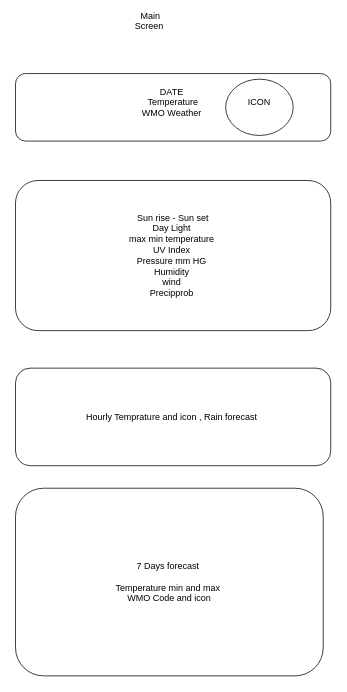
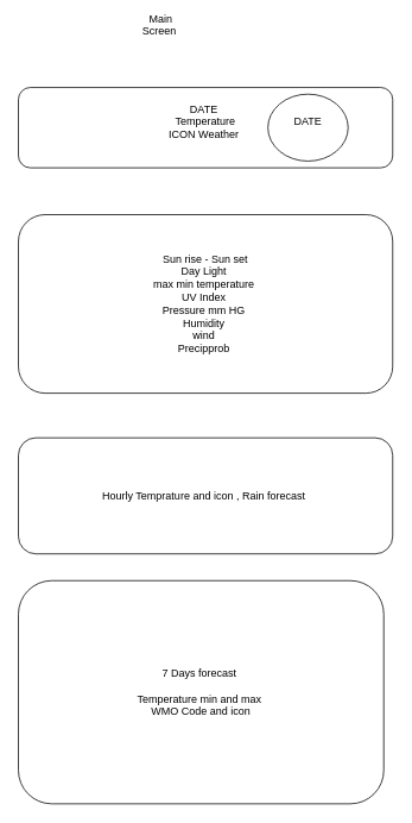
- <mxCell id="2" value="Main Screen&amp;nbsp;&lt;div&gt;&lt;br&gt;&lt;/div&gt;" style="text;html=1;align=center;verticalAlign=middle;whiteSpace=wrap;rounded=0;" vertex="1" parent="1"><mxGeometry x="170" y="20" width="60" height="30" as="geometry" /></mxCell>
+ <mxCell id="2" value="Main Screen&amp;nbsp;&lt;div&gt;&lt;br&gt;&lt;/div&gt;" style="text;html=1;align=center;verticalAlign=middle;whiteSpace=wrap;rounded=0;" vertex="1" parent="1"><mxGeometry x="150" y="20" width="60" height="30" as="geometry" /></mxCell>
- <mxCell id="3" value="DATE&amp;nbsp;&lt;div&gt;Temperature&lt;/div&gt;&lt;div&gt;WMO Weather&lt;span style=&quot;background-color: initial;&quot;&gt;&amp;nbsp;&lt;/span&gt;&lt;/div&gt;&lt;div&gt;&lt;br&gt;&lt;/div&gt;" style="rounded=1;whiteSpace=wrap;html=1;" vertex="1" parent="1"><mxGeometry x="20" y="97.5" width="420" height="90" as="geometry" /></mxCell>
+ <mxCell id="3" value="DATE&amp;nbsp;&lt;div&gt;Temperature&lt;/div&gt;&lt;div&gt;ICON Weather&lt;span style=&quot;background-color: initial;&quot;&gt;&amp;nbsp;&lt;/span&gt;&lt;/div&gt;&lt;div&gt;&lt;br&gt;&lt;/div&gt;" style="rounded=1;whiteSpace=wrap;html=1;" vertex="1" parent="1"><mxGeometry x="20" y="97.5" width="420" height="90" as="geometry" /></mxCell>
- <mxCell id="4" value="ICON&lt;div&gt;&lt;br&gt;&lt;/div&gt;" style="ellipse;whiteSpace=wrap;html=1;" vertex="1" parent="1"><mxGeometry x="300" y="105" width="90" height="75" as="geometry" /></mxCell>
+ <mxCell id="4" value="DATE&lt;div&gt;&lt;br&gt;&lt;/div&gt;" style="ellipse;whiteSpace=wrap;html=1;" vertex="1" parent="1"><mxGeometry x="300" y="105" width="90" height="75" as="geometry" /></mxCell>
